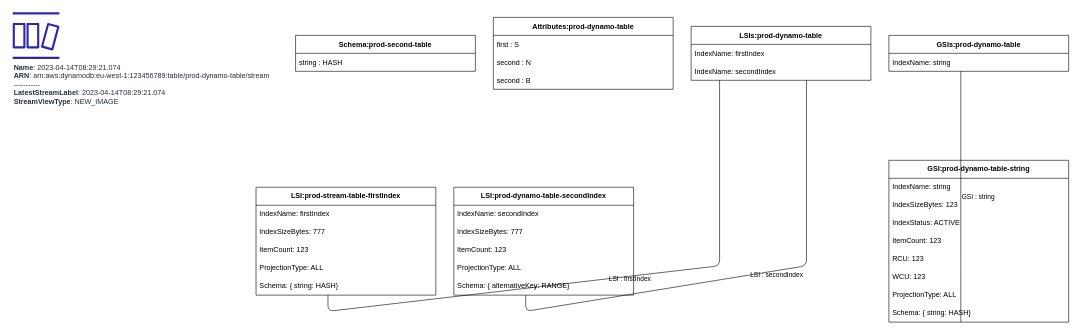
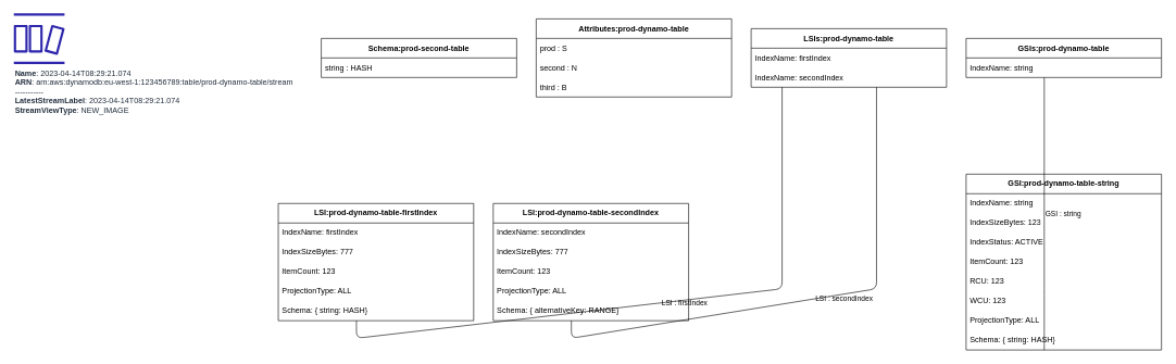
- <mxCell id="10" value="first : S" style="text;strokeColor=none;fillColor=none;align=left;verticalAlign=middle;spacingLeft=4;spacingRight=4;overflow=hidden;points=[[0,0.5],[1,0.5]];portConstraint=eastwest;rotatable=0;whiteSpace=wrap;html=1;" parent="9" vertex="1"><mxGeometry y="30" width="300" height="30" as="geometry" /></mxCell>
+ <mxCell id="10" value="prod : S" style="text;strokeColor=none;fillColor=none;align=left;verticalAlign=middle;spacingLeft=4;spacingRight=4;overflow=hidden;points=[[0,0.5],[1,0.5]];portConstraint=eastwest;rotatable=0;whiteSpace=wrap;html=1;" parent="9" vertex="1"><mxGeometry y="30" width="300" height="30" as="geometry" /></mxCell>
- <mxCell id="12" value="second : B" style="text;strokeColor=none;fillColor=none;align=left;verticalAlign=middle;spacingLeft=4;spacingRight=4;overflow=hidden;points=[[0,0.5],[1,0.5]];portConstraint=eastwest;rotatable=0;whiteSpace=wrap;html=1;" parent="9" vertex="1"><mxGeometry y="90" width="300" height="30" as="geometry" /></mxCell>
+ <mxCell id="12" value="third : B" style="text;strokeColor=none;fillColor=none;align=left;verticalAlign=middle;spacingLeft=4;spacingRight=4;overflow=hidden;points=[[0,0.5],[1,0.5]];portConstraint=eastwest;rotatable=0;whiteSpace=wrap;html=1;" parent="9" vertex="1"><mxGeometry y="90" width="300" height="30" as="geometry" /></mxCell>
- <mxCell id="20" value="&lt;b&gt;LSI:prod-stream-table-firstIndex&lt;/b&gt;" style="swimlane;fontStyle=0;childLayout=stackLayout;horizontal=1;startSize=30;horizontalStack=0;resizeParent=1;resizeParentMax=0;resizeLast=0;collapsible=1;marginBottom=0;whiteSpace=wrap;html=1;" parent="1" vertex="1"><mxGeometry x="426" y="312" width="300" height="180" as="geometry" /></mxCell>
+ <mxCell id="20" value="&lt;b&gt;LSI:prod-dynamo-table-firstIndex&lt;/b&gt;" style="swimlane;fontStyle=0;childLayout=stackLayout;horizontal=1;startSize=30;horizontalStack=0;resizeParent=1;resizeParentMax=0;resizeLast=0;collapsible=1;marginBottom=0;whiteSpace=wrap;html=1;" parent="1" vertex="1"><mxGeometry x="426" y="312" width="300" height="180" as="geometry" /></mxCell>
